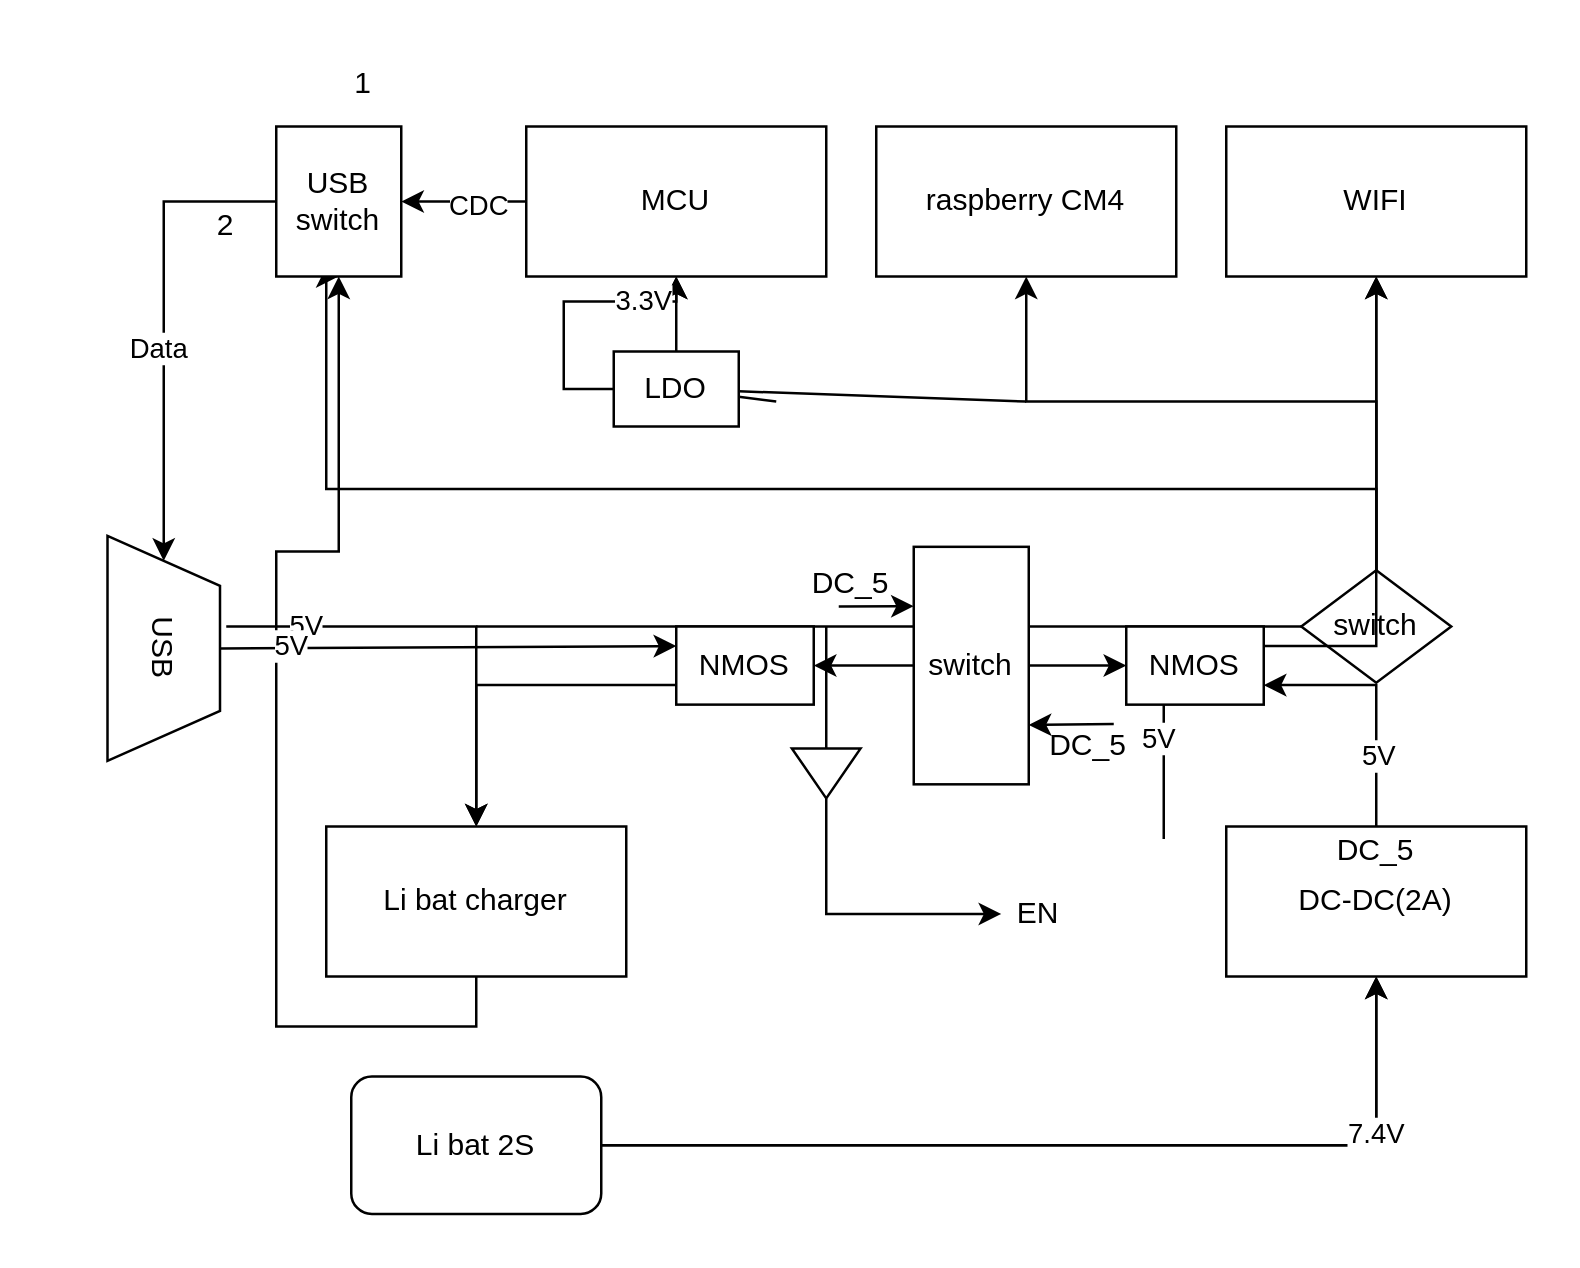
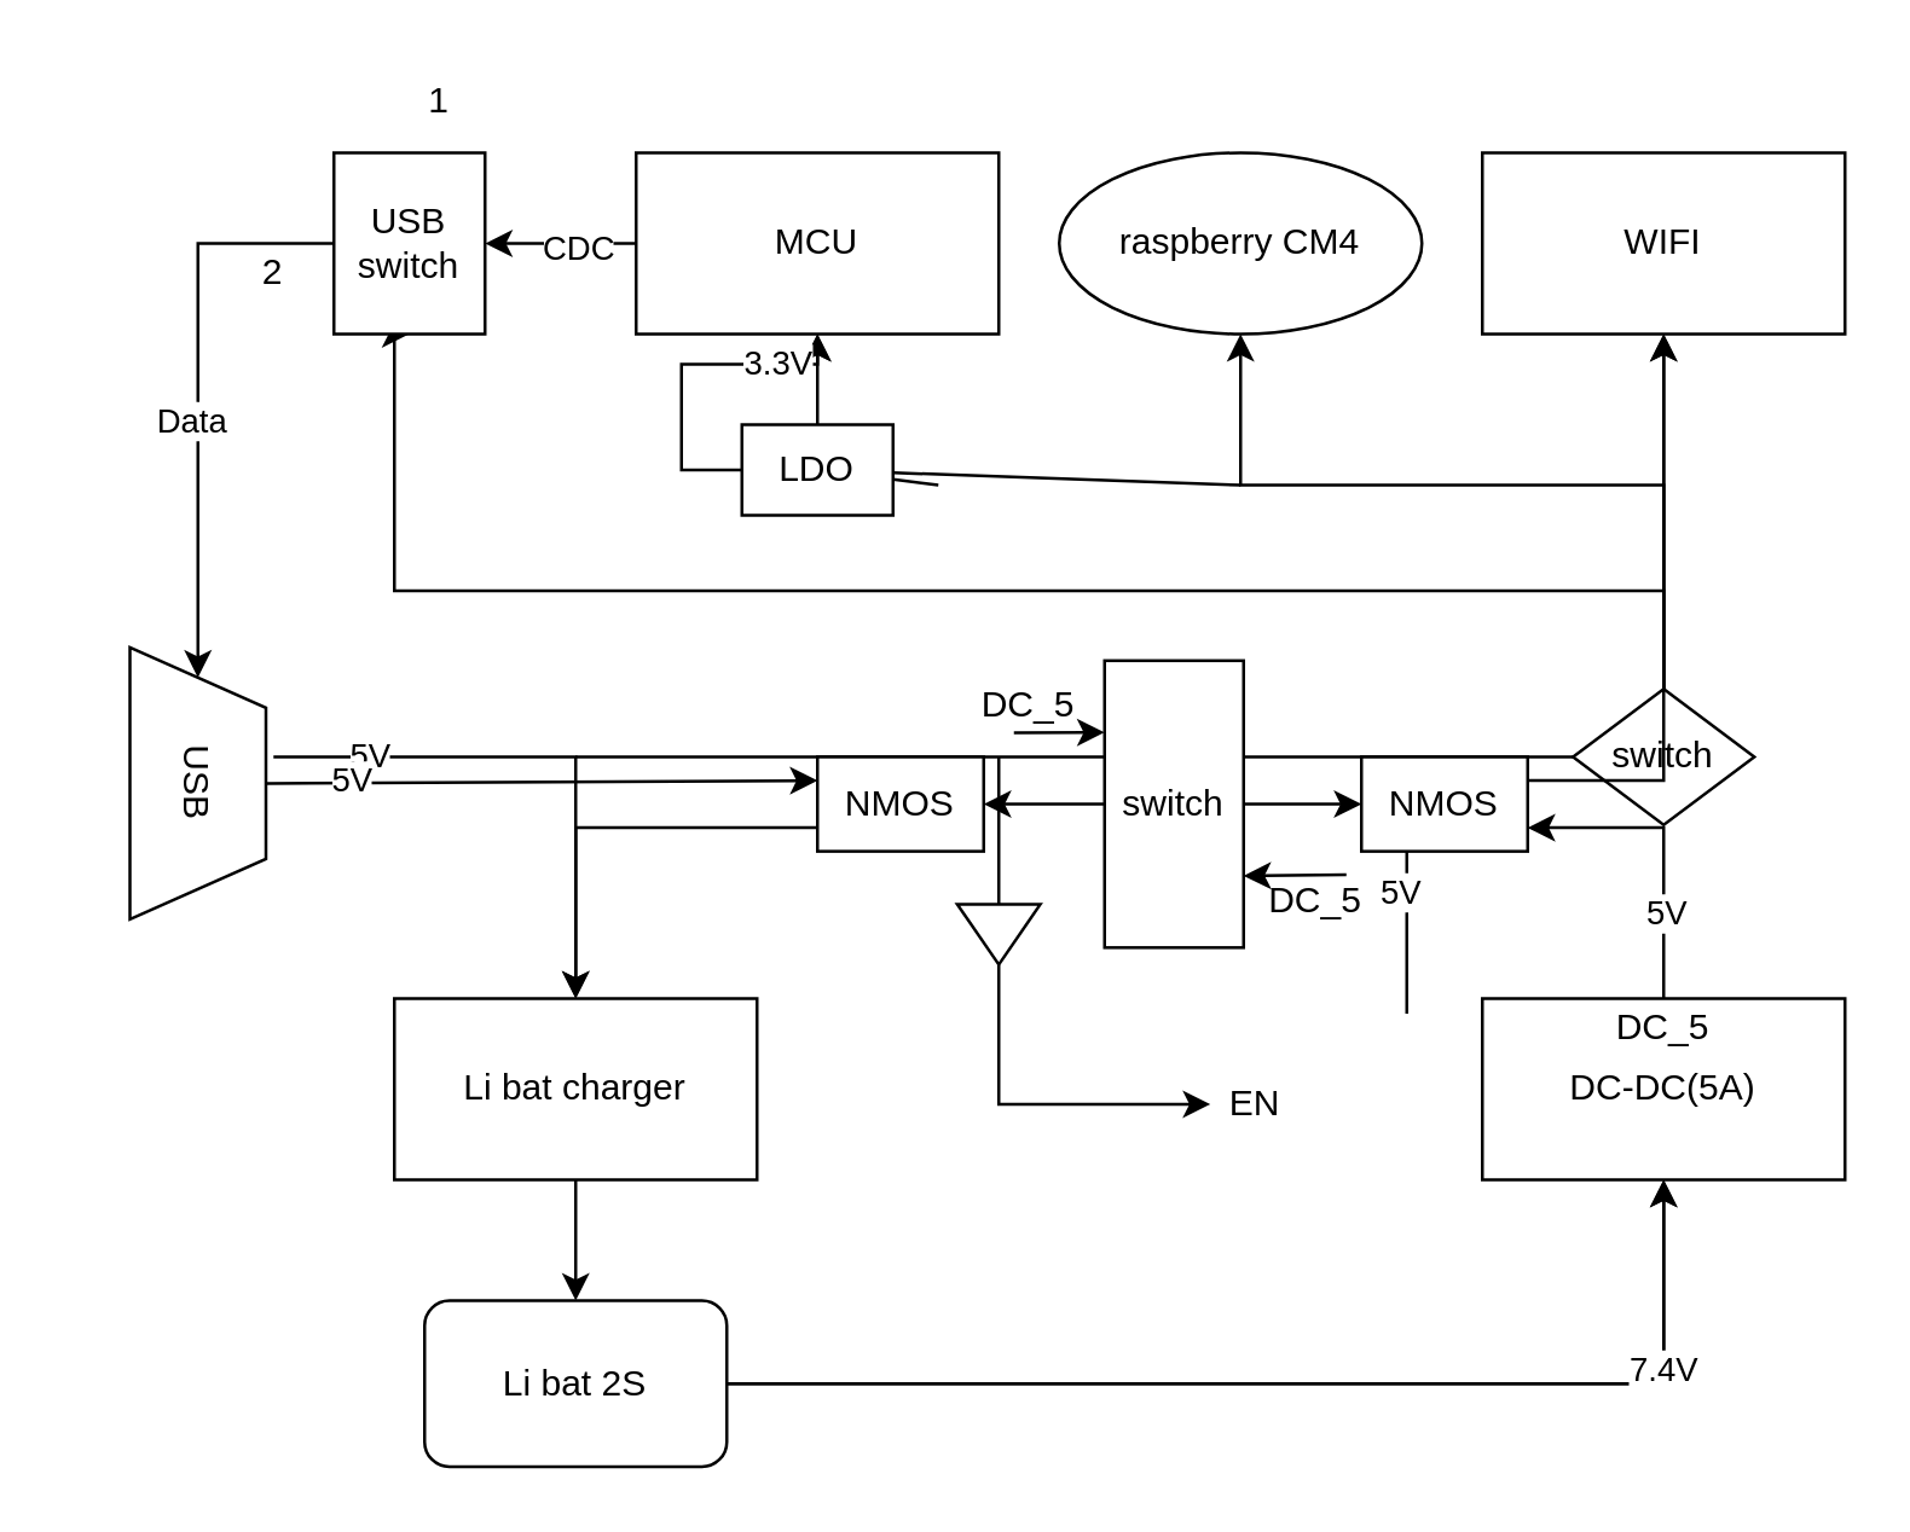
- <mxCell id="13" value="raspberry CM4" style="rounded=0;whiteSpace=wrap;html=1;" vertex="1" parent="1"><mxGeometry x="350" y="50" width="120" height="60" as="geometry" /></mxCell>
+ <mxCell id="13" value="raspberry CM4" style="ellipse;whiteSpace=wrap;html=1;" vertex="1" parent="1"><mxGeometry x="350" y="50" width="120" height="60" as="geometry" /></mxCell>
- <mxCell id="12" value="DC-DC(2A)" style="rounded=0;whiteSpace=wrap;html=1;" vertex="1" parent="1"><mxGeometry x="490" y="330" width="120" height="60" as="geometry" /></mxCell>
+ <mxCell id="12" value="DC-DC(5A)" style="rounded=0;whiteSpace=wrap;html=1;" vertex="1" parent="1"><mxGeometry x="490" y="330" width="120" height="60" as="geometry" /></mxCell>
- <mxCell id="2" style="edgeStyle=orthogonalEdgeStyle;rounded=0;orthogonalLoop=1;jettySize=auto;html=1;exitX=0.5;exitY=1;exitDx=0;exitDy=0;" edge="1" parent="1" source="3" target="23"><mxGeometry relative="1" as="geometry" /></mxCell>
+ <mxCell id="2" style="edgeStyle=orthogonalEdgeStyle;rounded=0;orthogonalLoop=1;jettySize=auto;html=1;exitX=0.5;exitY=1;exitDx=0;exitDy=0;entryX=0.5;entryY=0;entryDx=0;entryDy=0;" edge="1" parent="1" source="3" target="7"><mxGeometry relative="1" as="geometry" /></mxCell>
